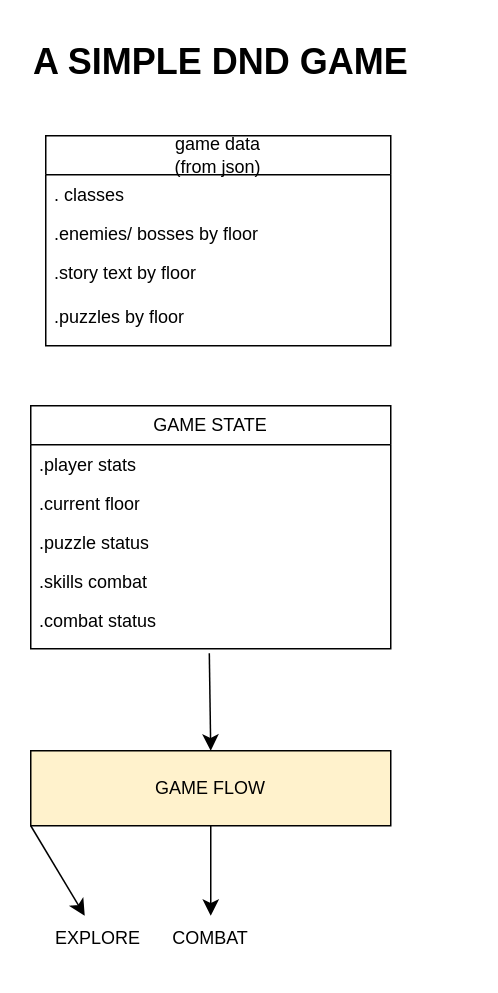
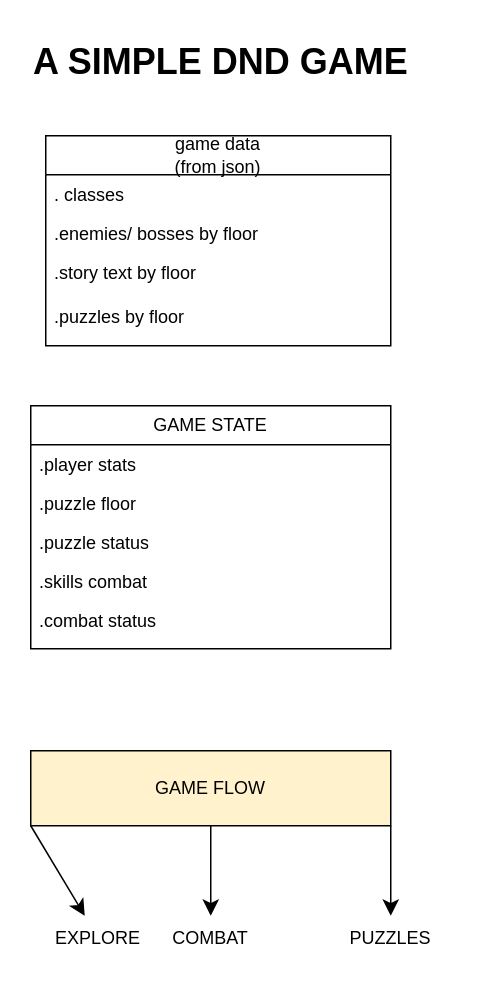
- <mxCell id="9" value=".current floor" style="text;strokeColor=none;fillColor=none;align=left;verticalAlign=top;spacingLeft=4;spacingRight=4;overflow=hidden;rotatable=0;points=[[0,0.5],[1,0.5]];portConstraint=eastwest;whiteSpace=wrap;html=1;" parent="7" vertex="1"><mxGeometry y="52" width="240" height="26" as="geometry" /></mxCell>
+ <mxCell id="9" value=".puzzle floor" style="text;strokeColor=none;fillColor=none;align=left;verticalAlign=top;spacingLeft=4;spacingRight=4;overflow=hidden;rotatable=0;points=[[0,0.5],[1,0.5]];portConstraint=eastwest;whiteSpace=wrap;html=1;" parent="7" vertex="1"><mxGeometry y="52" width="240" height="26" as="geometry" /></mxCell>
- <mxCell id="20" value="" style="endArrow=classic;html=1;rounded=0;fontSize=12;startSize=8;endSize=8;curved=1;exitX=0.496;exitY=1.094;exitDx=0;exitDy=0;exitPerimeter=0;entryX=0.5;entryY=0;entryDx=0;entryDy=0;" parent="1" source="12" target="13" edge="1"><mxGeometry width="50" height="50" relative="1" as="geometry"><mxPoint x="140" y="470" as="sourcePoint" /><mxPoint x="190" y="420" as="targetPoint" /></mxGeometry></mxCell>
+ <mxCell id="14" value="" style="endArrow=classic;html=1;rounded=0;fontSize=12;startSize=8;endSize=8;curved=1;exitX=1;exitY=1;exitDx=0;exitDy=0;" parent="1" source="13" target="15" edge="1"><mxGeometry width="50" height="50" relative="1" as="geometry"><mxPoint x="140" y="470" as="sourcePoint" /><mxPoint x="260" y="610" as="targetPoint" /></mxGeometry></mxCell>
+ <mxCell id="15" value="PUZZLES" style="text;html=1;align=center;verticalAlign=middle;whiteSpace=wrap;rounded=0;" parent="1" vertex="1"><mxGeometry x="230" y="610" width="60" height="30" as="geometry" /></mxCell>
